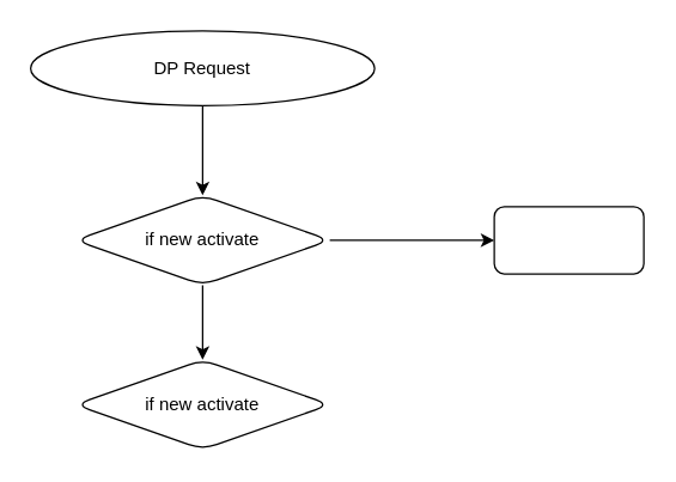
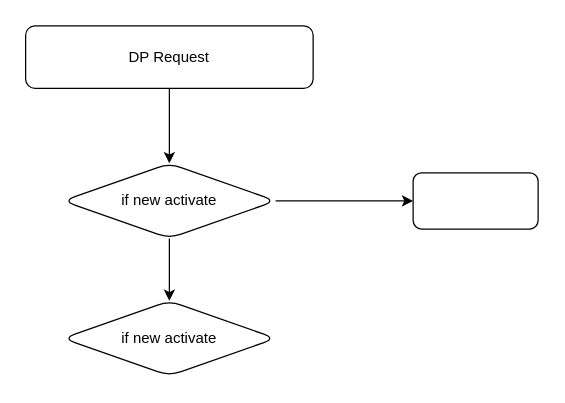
- <mxCell id="3" value="DP Request" style="ellipse;whiteSpace=wrap;html=1;" vertex="1" parent="1"><mxGeometry x="20" y="20" width="230" height="50" as="geometry" /></mxCell>
+ <mxCell id="3" value="DP Request" style="rounded=1;whiteSpace=wrap;html=1;" vertex="1" parent="1"><mxGeometry x="20" y="20" width="230" height="50" as="geometry" /></mxCell>
